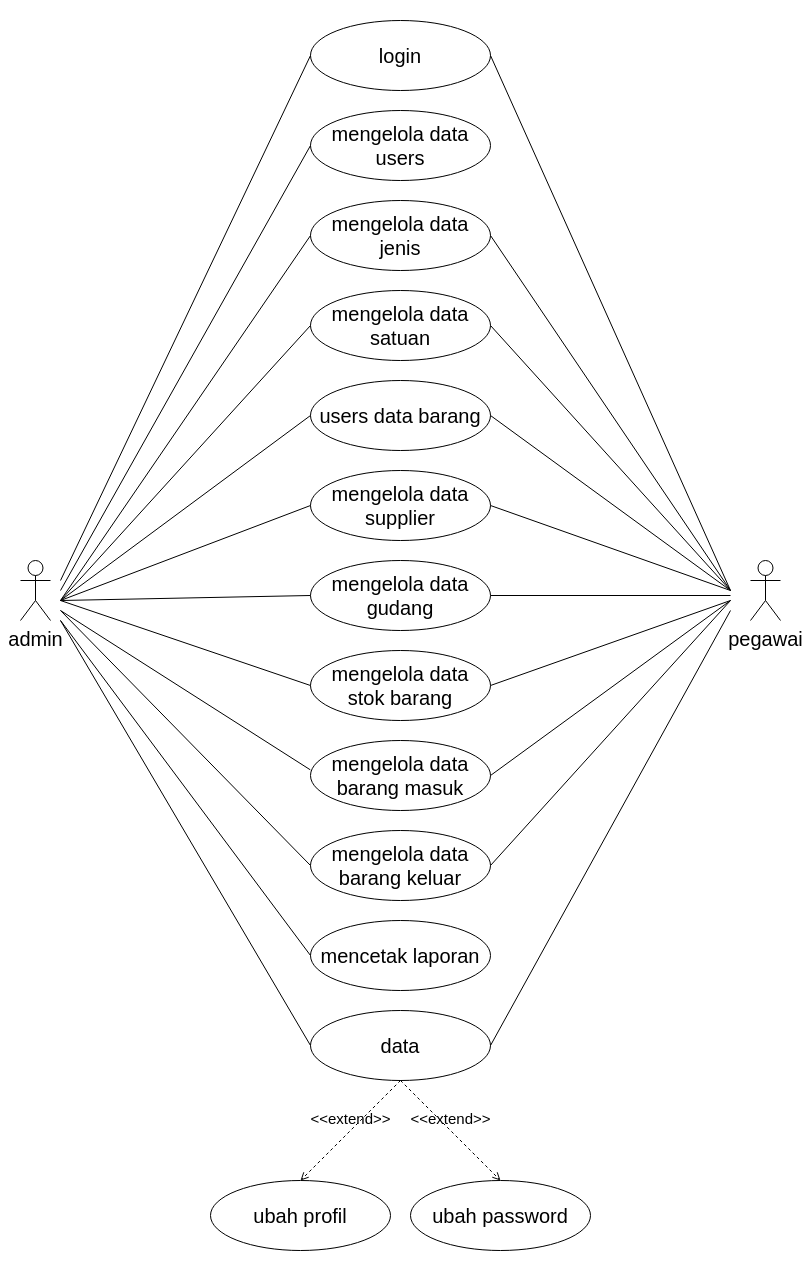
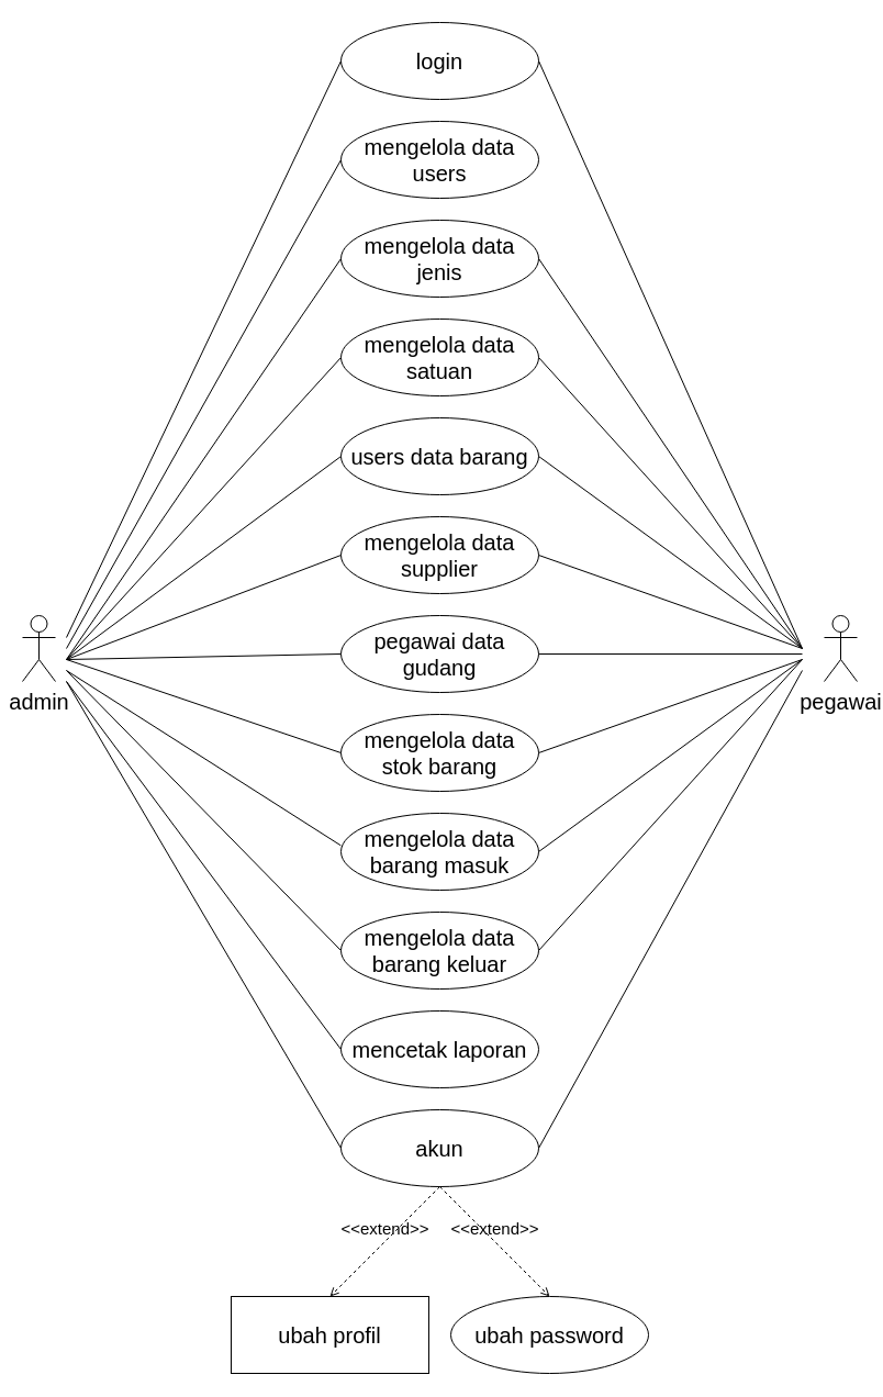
- <mxCell id="9" value="mengelola data gudang" style="ellipse;whiteSpace=wrap;html=1;fontSize=20;" parent="1" vertex="1"><mxGeometry x="310" y="560" width="180" height="70" as="geometry" /></mxCell>
+ <mxCell id="9" value="pegawai data gudang" style="ellipse;whiteSpace=wrap;html=1;fontSize=20;" parent="1" vertex="1"><mxGeometry x="310" y="560" width="180" height="70" as="geometry" /></mxCell>
- <mxCell id="14" value="data" style="ellipse;whiteSpace=wrap;html=1;fontSize=20;" parent="1" vertex="1"><mxGeometry x="310" y="1010" width="180" height="70" as="geometry" /></mxCell>
+ <mxCell id="14" value="akun" style="ellipse;whiteSpace=wrap;html=1;fontSize=20;" parent="1" vertex="1"><mxGeometry x="310" y="1010" width="180" height="70" as="geometry" /></mxCell>
- <mxCell id="16" value="ubah profil" style="ellipse;whiteSpace=wrap;html=1;fontSize=20;" parent="1" vertex="1"><mxGeometry x="210" y="1180" width="180" height="70" as="geometry" /></mxCell>
+ <mxCell id="16" value="ubah profil" style="whiteSpace=wrap;html=1;fontSize=20;rounded=0;" parent="1" vertex="1"><mxGeometry x="210" y="1180" width="180" height="70" as="geometry" /></mxCell>
